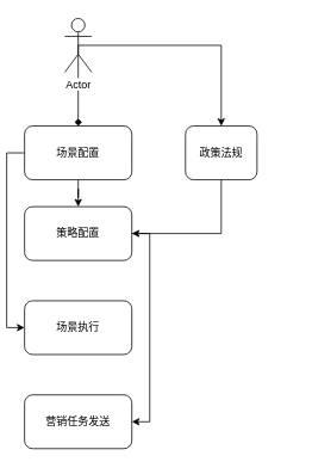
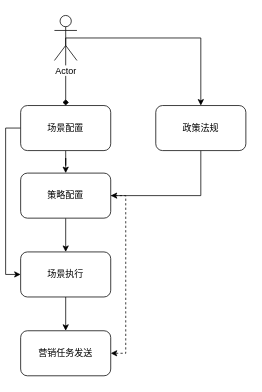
- <mxCell id="16" value="政策法规" style="rounded=1;whiteSpace=wrap;html=1;" parent="1" vertex="1"><mxGeometry x="200" y="140" width="80" height="60" as="geometry" /></mxCell>
+ <mxCell id="16" value="政策法规" style="rounded=1;whiteSpace=wrap;html=1;" parent="1" vertex="1"><mxGeometry x="200" y="140" width="120" height="60" as="geometry" /></mxCell>
+ <mxCell id="5" style="edgeStyle=orthogonalEdgeStyle;rounded=0;orthogonalLoop=1;jettySize=auto;html=1;exitX=0.5;exitY=1;exitDx=0;exitDy=0;" parent="1" source="7" target="10" edge="1"><mxGeometry relative="1" as="geometry" /></mxCell>
- <mxCell id="6" style="edgeStyle=orthogonalEdgeStyle;rounded=0;orthogonalLoop=1;jettySize=auto;html=1;exitX=1;exitY=0.5;exitDx=0;exitDy=0;entryX=1;entryY=0.5;entryDx=0;entryDy=0;" parent="1" source="7" target="14" edge="1"><mxGeometry relative="1" as="geometry" /></mxCell>
+ <mxCell id="6" style="edgeStyle=orthogonalEdgeStyle;rounded=0;orthogonalLoop=1;jettySize=auto;html=1;exitX=1;exitY=0.5;exitDx=0;exitDy=0;entryX=1;entryY=0.5;entryDx=0;entryDy=0;dashed=1;" parent="1" source="7" target="14" edge="1"><mxGeometry relative="1" as="geometry" /></mxCell>
+ <mxCell id="9" style="edgeStyle=orthogonalEdgeStyle;rounded=0;orthogonalLoop=1;jettySize=auto;html=1;exitX=0.5;exitY=1;exitDx=0;exitDy=0;" parent="1" source="10" target="14" edge="1"><mxGeometry relative="1" as="geometry" /></mxCell>
